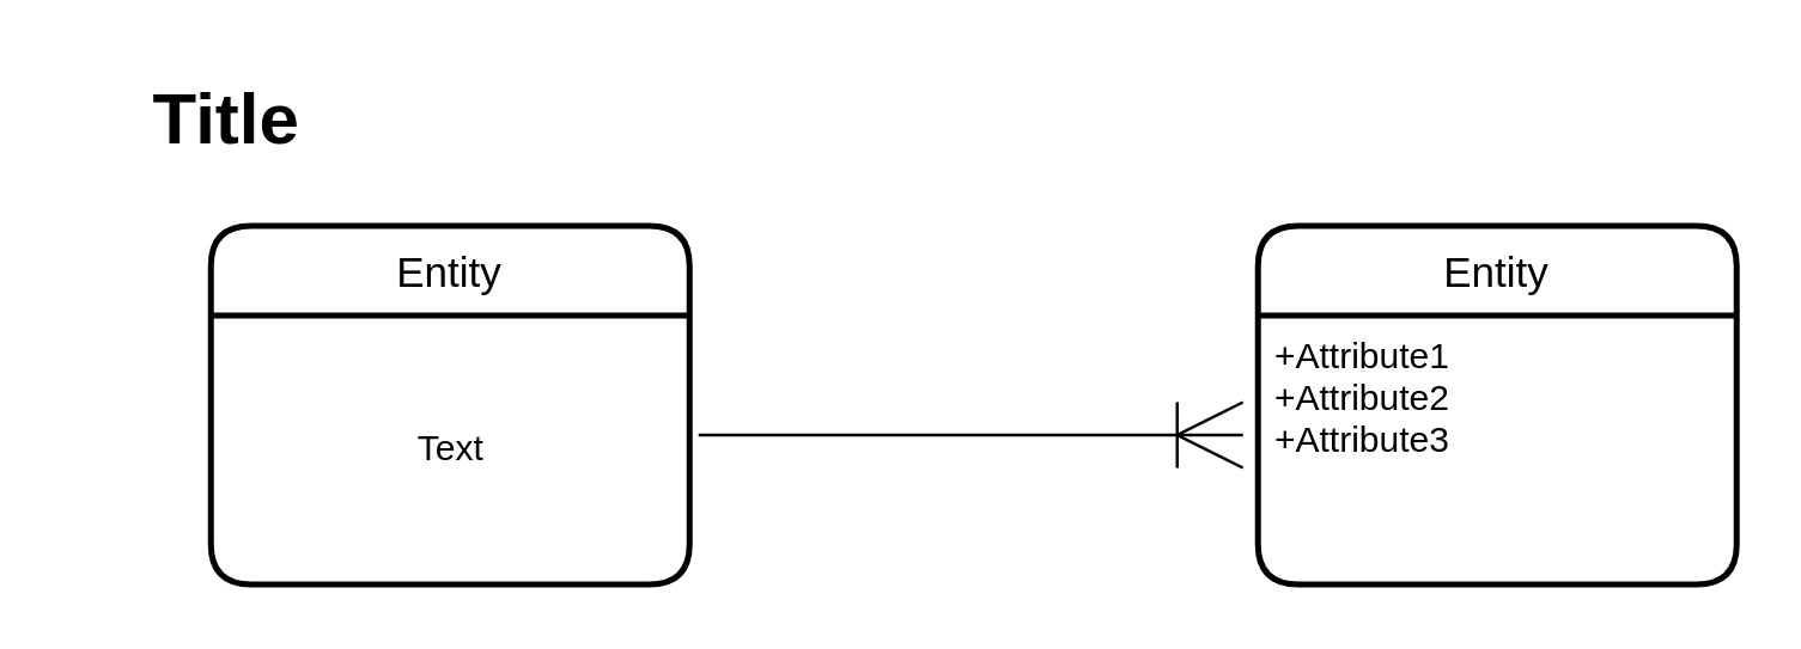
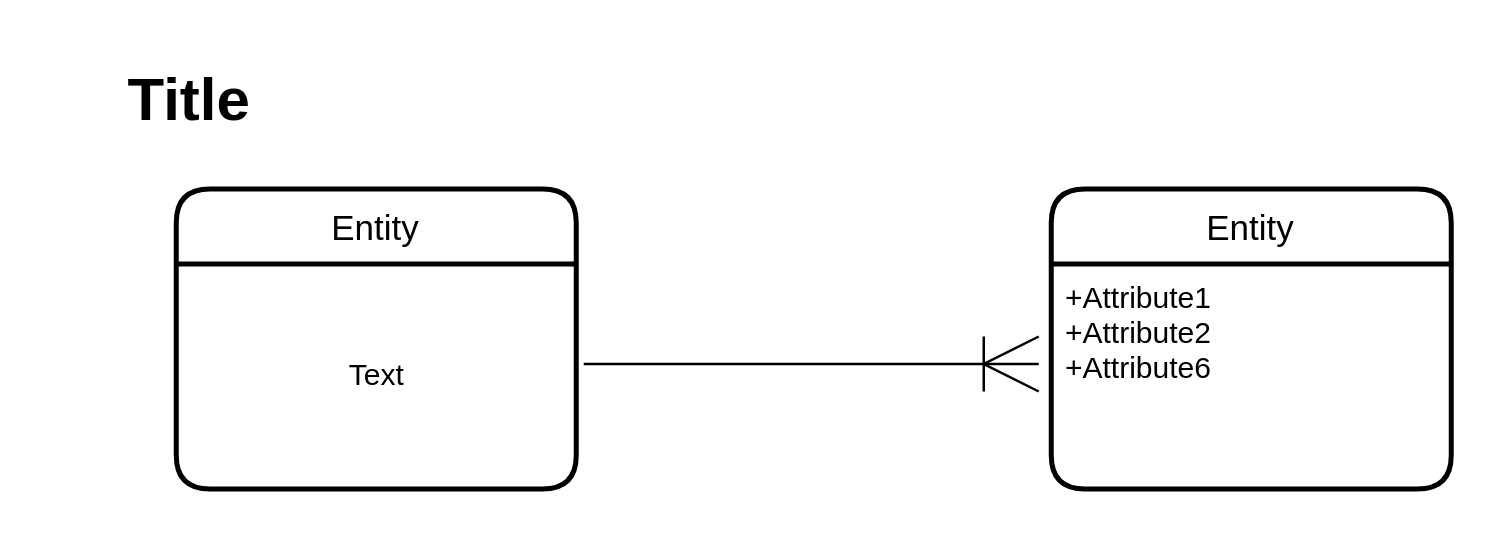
- <mxCell id="3" value="+Attribute1&#10;+Attribute2&#10;+Attribute3" style="align=left;strokeColor=none;fillColor=none;spacingLeft=4;fontSize=12;verticalAlign=top;resizable=0;rotatable=0;part=1;" parent="2" vertex="1"><mxGeometry y="30" width="160" height="90" as="geometry" /></mxCell>
+ <mxCell id="3" value="+Attribute1&#10;+Attribute2&#10;+Attribute6" style="align=left;strokeColor=none;fillColor=none;spacingLeft=4;fontSize=12;verticalAlign=top;resizable=0;rotatable=0;part=1;" parent="2" vertex="1"><mxGeometry y="30" width="160" height="90" as="geometry" /></mxCell>
